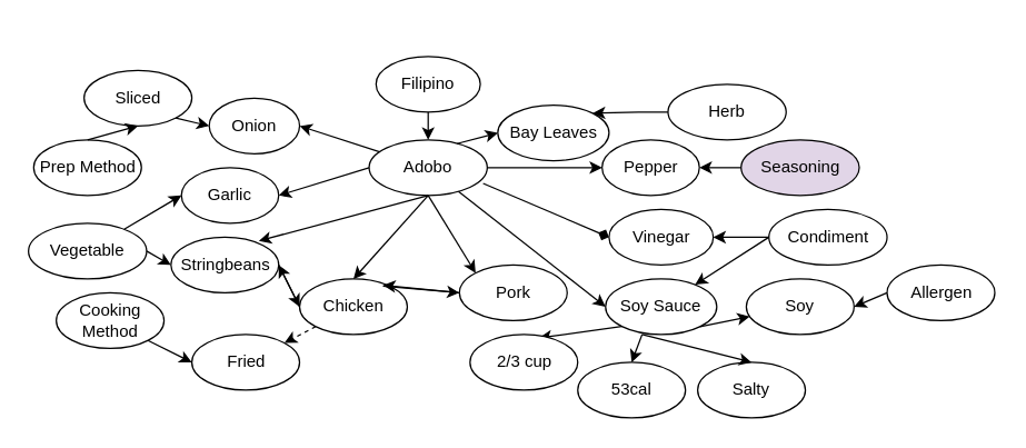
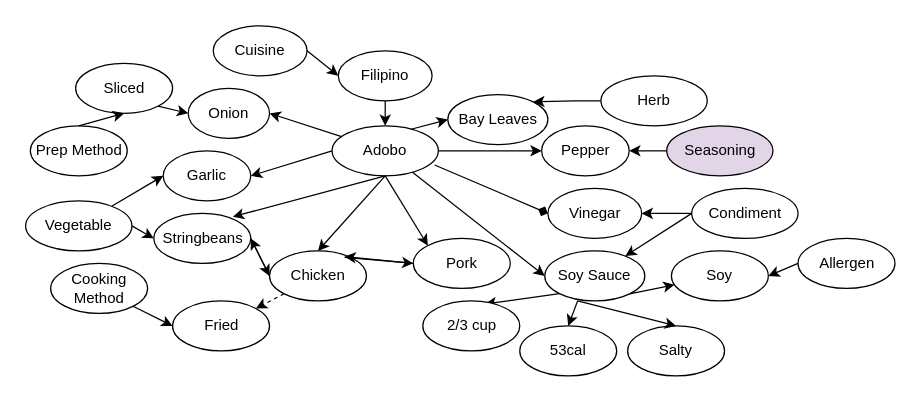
+ <mxCell id="34" value="Cuisine" style="ellipse;whiteSpace=wrap;html=1;" vertex="1" parent="1"><mxGeometry x="170" y="20" width="75" height="40" as="geometry" /></mxCell>
+ <mxCell id="35" value="" style="endArrow=classic;html=1;rounded=0;exitX=1;exitY=0.5;exitDx=0;exitDy=0;entryX=0;entryY=0.5;entryDx=0;entryDy=0;" edge="1" parent="1" source="34" target="3"><mxGeometry width="50" height="50" relative="1" as="geometry"><mxPoint x="318" y="90" as="sourcePoint" /><mxPoint x="318" y="110" as="targetPoint" /></mxGeometry></mxCell>
